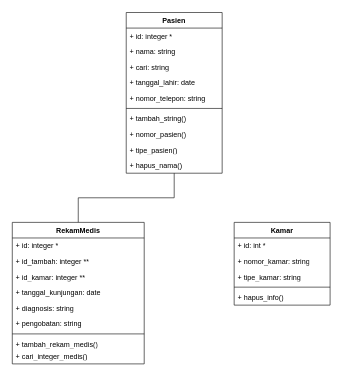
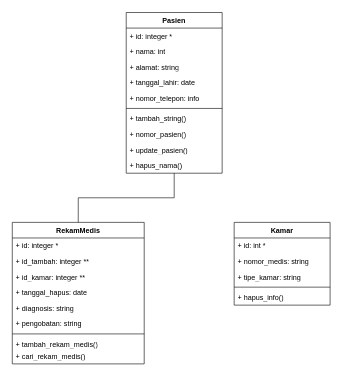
- <mxCell id="5" value="+ nama: string" style="text;strokeColor=none;fillColor=none;align=left;verticalAlign=top;spacingLeft=4;spacingRight=4;overflow=hidden;rotatable=0;points=[[0,0.5],[1,0.5]];portConstraint=eastwest;whiteSpace=wrap;html=1;" parent="3" vertex="1"><mxGeometry y="52" width="160" height="26" as="geometry" /></mxCell>
+ <mxCell id="5" value="+ nama: int" style="text;strokeColor=none;fillColor=none;align=left;verticalAlign=top;spacingLeft=4;spacingRight=4;overflow=hidden;rotatable=0;points=[[0,0.5],[1,0.5]];portConstraint=eastwest;whiteSpace=wrap;html=1;" parent="3" vertex="1"><mxGeometry y="52" width="160" height="26" as="geometry" /></mxCell>
- <mxCell id="6" value="+ cari: string" style="text;strokeColor=none;fillColor=none;align=left;verticalAlign=top;spacingLeft=4;spacingRight=4;overflow=hidden;rotatable=0;points=[[0,0.5],[1,0.5]];portConstraint=eastwest;whiteSpace=wrap;html=1;" parent="3" vertex="1"><mxGeometry y="78" width="160" height="26" as="geometry" /></mxCell>
+ <mxCell id="6" value="+ alamat: string" style="text;strokeColor=none;fillColor=none;align=left;verticalAlign=top;spacingLeft=4;spacingRight=4;overflow=hidden;rotatable=0;points=[[0,0.5],[1,0.5]];portConstraint=eastwest;whiteSpace=wrap;html=1;" parent="3" vertex="1"><mxGeometry y="78" width="160" height="26" as="geometry" /></mxCell>
- <mxCell id="8" value="+ nomor_telepon: string&amp;nbsp;" style="text;strokeColor=none;fillColor=none;align=left;verticalAlign=top;spacingLeft=4;spacingRight=4;overflow=hidden;rotatable=0;points=[[0,0.5],[1,0.5]];portConstraint=eastwest;whiteSpace=wrap;html=1;" parent="3" vertex="1"><mxGeometry y="130" width="160" height="26" as="geometry" /></mxCell>
+ <mxCell id="8" value="+ nomor_telepon: info&amp;nbsp;" style="text;strokeColor=none;fillColor=none;align=left;verticalAlign=top;spacingLeft=4;spacingRight=4;overflow=hidden;rotatable=0;points=[[0,0.5],[1,0.5]];portConstraint=eastwest;whiteSpace=wrap;html=1;" parent="3" vertex="1"><mxGeometry y="130" width="160" height="26" as="geometry" /></mxCell>
- <mxCell id="12" value="+ tipe_pasien()" style="text;strokeColor=none;fillColor=none;align=left;verticalAlign=top;spacingLeft=4;spacingRight=4;overflow=hidden;rotatable=0;points=[[0,0.5],[1,0.5]];portConstraint=eastwest;whiteSpace=wrap;html=1;" parent="3" vertex="1"><mxGeometry y="216" width="160" height="26" as="geometry" /></mxCell>
+ <mxCell id="12" value="+ update_pasien()" style="text;strokeColor=none;fillColor=none;align=left;verticalAlign=top;spacingLeft=4;spacingRight=4;overflow=hidden;rotatable=0;points=[[0,0.5],[1,0.5]];portConstraint=eastwest;whiteSpace=wrap;html=1;" parent="3" vertex="1"><mxGeometry y="216" width="160" height="26" as="geometry" /></mxCell>
- <mxCell id="16" value="+ nomor_kamar: string" style="text;strokeColor=none;fillColor=none;align=left;verticalAlign=top;spacingLeft=4;spacingRight=4;overflow=hidden;rotatable=0;points=[[0,0.5],[1,0.5]];portConstraint=eastwest;whiteSpace=wrap;html=1;" parent="14" vertex="1"><mxGeometry y="52" width="160" height="26" as="geometry" /></mxCell>
+ <mxCell id="16" value="+ nomor_medis: string" style="text;strokeColor=none;fillColor=none;align=left;verticalAlign=top;spacingLeft=4;spacingRight=4;overflow=hidden;rotatable=0;points=[[0,0.5],[1,0.5]];portConstraint=eastwest;whiteSpace=wrap;html=1;" parent="14" vertex="1"><mxGeometry y="52" width="160" height="26" as="geometry" /></mxCell>
- <mxCell id="24" value="+ tanggal_kunjungan: date" style="text;strokeColor=none;fillColor=none;align=left;verticalAlign=top;spacingLeft=4;spacingRight=4;overflow=hidden;rotatable=0;points=[[0,0.5],[1,0.5]];portConstraint=eastwest;whiteSpace=wrap;html=1;" parent="20" vertex="1"><mxGeometry y="104" width="220" height="26" as="geometry" /></mxCell>
+ <mxCell id="24" value="+ tanggal_hapus: date" style="text;strokeColor=none;fillColor=none;align=left;verticalAlign=top;spacingLeft=4;spacingRight=4;overflow=hidden;rotatable=0;points=[[0,0.5],[1,0.5]];portConstraint=eastwest;whiteSpace=wrap;html=1;" parent="20" vertex="1"><mxGeometry y="104" width="220" height="26" as="geometry" /></mxCell>
- <mxCell id="29" value="+ cari_integer_medis()" style="text;strokeColor=none;fillColor=none;align=left;verticalAlign=top;spacingLeft=4;spacingRight=4;overflow=hidden;rotatable=0;points=[[0,0.5],[1,0.5]];portConstraint=eastwest;whiteSpace=wrap;html=1;" parent="20" vertex="1"><mxGeometry y="210" width="220" height="26" as="geometry" /></mxCell>
+ <mxCell id="29" value="+ cari_rekam_medis()" style="text;strokeColor=none;fillColor=none;align=left;verticalAlign=top;spacingLeft=4;spacingRight=4;overflow=hidden;rotatable=0;points=[[0,0.5],[1,0.5]];portConstraint=eastwest;whiteSpace=wrap;html=1;" parent="20" vertex="1"><mxGeometry y="210" width="220" height="26" as="geometry" /></mxCell>
